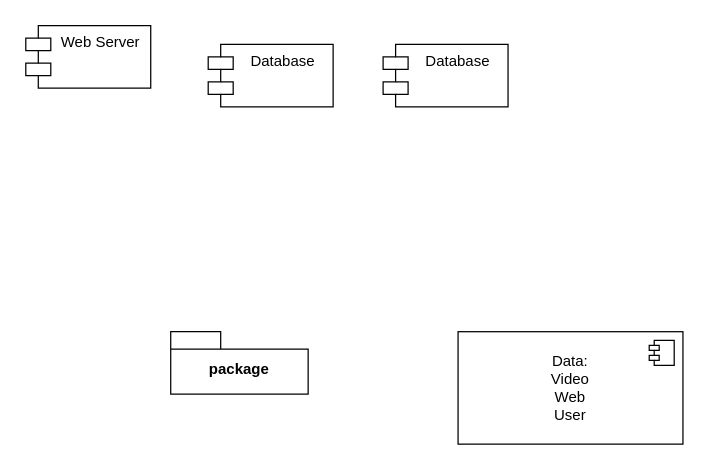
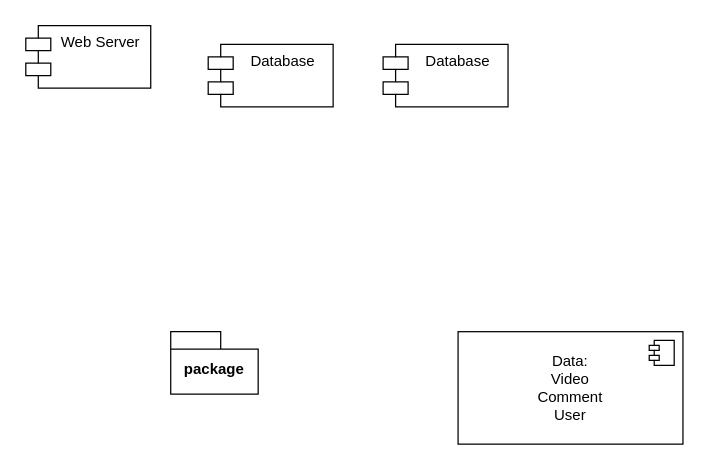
- <mxCell id="3" value="package" style="shape=folder;fontStyle=1;spacingTop=10;tabWidth=40;tabHeight=14;tabPosition=left;html=1;whiteSpace=wrap;" vertex="1" parent="1"><mxGeometry x="136" y="265" width="110" height="50" as="geometry" /></mxCell>
+ <mxCell id="3" value="package" style="shape=folder;fontStyle=1;spacingTop=10;tabWidth=40;tabHeight=14;tabPosition=left;html=1;whiteSpace=wrap;" vertex="1" parent="1"><mxGeometry x="136" y="265" width="70" height="50" as="geometry" /></mxCell>
- <mxCell id="4" value="Data:&lt;br&gt;Video&lt;div&gt;Web&lt;/div&gt;&lt;div&gt;User&lt;/div&gt;" style="html=1;dropTarget=0;whiteSpace=wrap;" vertex="1" parent="1"><mxGeometry x="366" y="265" width="180" height="90" as="geometry" /></mxCell>
+ <mxCell id="4" value="Data:&lt;br&gt;Video&lt;div&gt;Comment&lt;/div&gt;&lt;div&gt;User&lt;/div&gt;" style="html=1;dropTarget=0;whiteSpace=wrap;" vertex="1" parent="1"><mxGeometry x="366" y="265" width="180" height="90" as="geometry" /></mxCell>
